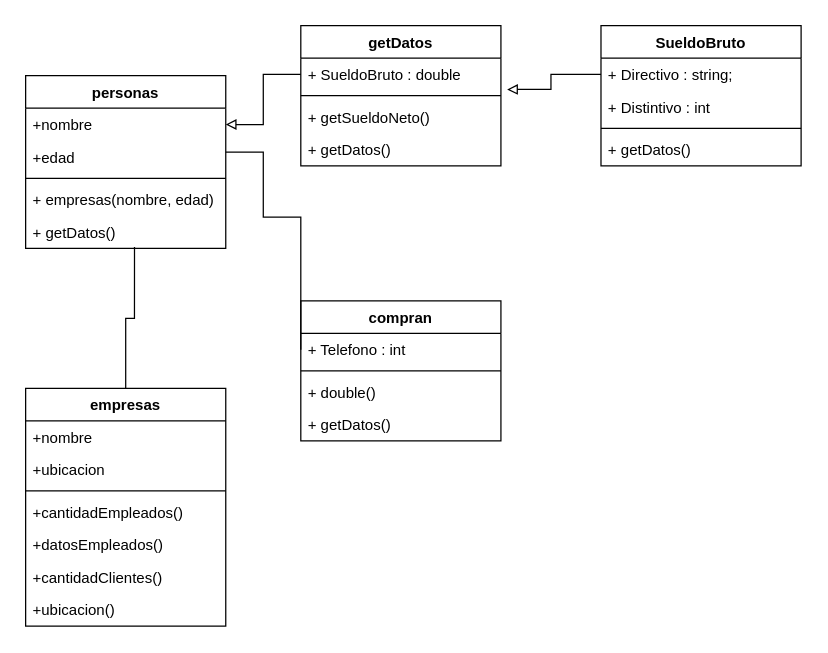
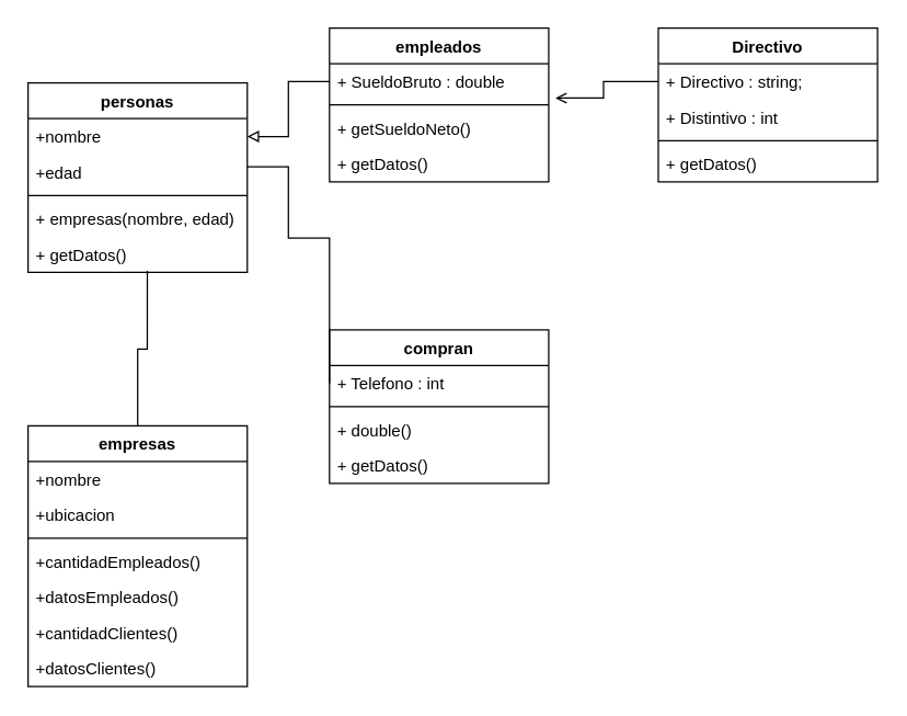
- <mxCell id="22" value="getDatos" style="swimlane;fontStyle=1;align=center;verticalAlign=top;childLayout=stackLayout;horizontal=1;startSize=26;horizontalStack=0;resizeParent=1;resizeParentMax=0;resizeLast=0;collapsible=1;marginBottom=0;" vertex="1" parent="1"><mxGeometry x="240" y="20" width="160" height="112" as="geometry" /></mxCell>
+ <mxCell id="22" value="empleados" style="swimlane;fontStyle=1;align=center;verticalAlign=top;childLayout=stackLayout;horizontal=1;startSize=26;horizontalStack=0;resizeParent=1;resizeParentMax=0;resizeLast=0;collapsible=1;marginBottom=0;" vertex="1" parent="1"><mxGeometry x="240" y="20" width="160" height="112" as="geometry" /></mxCell>
- <mxCell id="30" value="SueldoBruto" style="swimlane;fontStyle=1;align=center;verticalAlign=top;childLayout=stackLayout;horizontal=1;startSize=26;horizontalStack=0;resizeParent=1;resizeParentMax=0;resizeLast=0;collapsible=1;marginBottom=0;" vertex="1" parent="1"><mxGeometry x="480" y="20" width="160" height="112" as="geometry" /></mxCell>
+ <mxCell id="30" value="Directivo" style="swimlane;fontStyle=1;align=center;verticalAlign=top;childLayout=stackLayout;horizontal=1;startSize=26;horizontalStack=0;resizeParent=1;resizeParentMax=0;resizeLast=0;collapsible=1;marginBottom=0;" vertex="1" parent="1"><mxGeometry x="480" y="20" width="160" height="112" as="geometry" /></mxCell>
- <mxCell id="29" style="edgeStyle=orthogonalEdgeStyle;rounded=0;orthogonalLoop=1;jettySize=auto;html=1;entryX=1.031;entryY=-0.346;entryDx=0;entryDy=0;entryPerimeter=0;exitX=0;exitY=0.5;exitDx=0;exitDy=0;endArrow=block;endFill=0;" edge="1" parent="1" source="31" target="25"><mxGeometry relative="1" as="geometry"><mxPoint x="470" y="85" as="sourcePoint" /></mxGeometry></mxCell>
+ <mxCell id="29" style="edgeStyle=orthogonalEdgeStyle;rounded=0;orthogonalLoop=1;jettySize=auto;html=1;entryX=1.031;entryY=-0.346;entryDx=0;entryDy=0;entryPerimeter=0;exitX=0;exitY=0.5;exitDx=0;exitDy=0;endArrow=open;endFill=0;" edge="1" parent="1" source="31" target="25"><mxGeometry relative="1" as="geometry"><mxPoint x="470" y="85" as="sourcePoint" /></mxGeometry></mxCell>
- <mxCell id="21" value="+ubicacion()" style="text;strokeColor=none;fillColor=none;align=left;verticalAlign=top;spacingLeft=4;spacingRight=4;overflow=hidden;rotatable=0;points=[[0,0.5],[1,0.5]];portConstraint=eastwest;" vertex="1" parent="14"><mxGeometry y="164" width="160" height="26" as="geometry" /></mxCell>
+ <mxCell id="21" value="+datosClientes()" style="text;strokeColor=none;fillColor=none;align=left;verticalAlign=top;spacingLeft=4;spacingRight=4;overflow=hidden;rotatable=0;points=[[0,0.5],[1,0.5]];portConstraint=eastwest;" vertex="1" parent="14"><mxGeometry y="164" width="160" height="26" as="geometry" /></mxCell>
